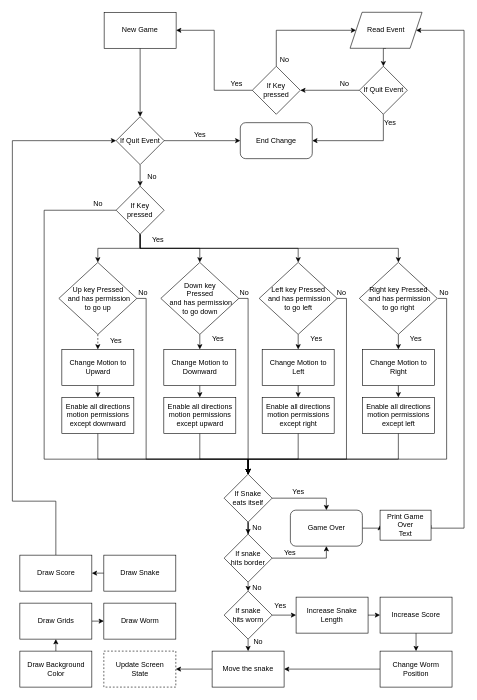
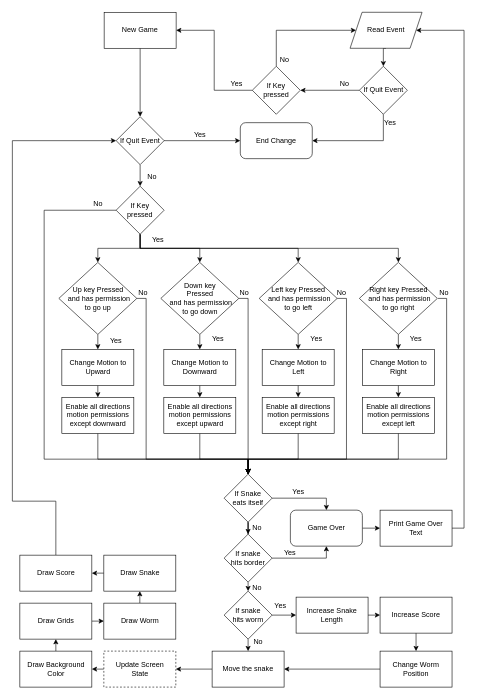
- <mxCell id="14" style="edgeStyle=orthogonalEdgeStyle;rounded=0;orthogonalLoop=1;jettySize=auto;html=1;exitX=0.5;exitY=1;exitDx=0;exitDy=0;entryX=0.5;entryY=0;entryDx=0;entryDy=0;dashed=1;" parent="1" source="16" target="18" edge="1"><mxGeometry relative="1" as="geometry" /></mxCell>
+ <mxCell id="14" style="edgeStyle=orthogonalEdgeStyle;rounded=0;orthogonalLoop=1;jettySize=auto;html=1;exitX=0.5;exitY=1;exitDx=0;exitDy=0;entryX=0.5;entryY=0;entryDx=0;entryDy=0;" parent="1" source="16" target="18" edge="1"><mxGeometry relative="1" as="geometry" /></mxCell>
- <mxCell id="62" value="Print Game Over&lt;br&gt;Text" style="rounded=0;whiteSpace=wrap;html=1;" parent="1" vertex="1"><mxGeometry x="633" y="850" width="85" height="50" as="geometry" /></mxCell>
+ <mxCell id="62" value="Print Game Over&lt;br&gt;Text" style="rounded=0;whiteSpace=wrap;html=1;" parent="1" vertex="1"><mxGeometry x="633" y="850" width="120" height="60" as="geometry" /></mxCell>
+ <mxCell id="71" style="edgeStyle=orthogonalEdgeStyle;rounded=0;orthogonalLoop=1;jettySize=auto;html=1;exitX=0.5;exitY=0;exitDx=0;exitDy=0;entryX=0.5;entryY=1;entryDx=0;entryDy=0;" parent="1" source="72" target="74" edge="1"><mxGeometry relative="1" as="geometry" /></mxCell>
+ <mxCell id="65" style="edgeStyle=orthogonalEdgeStyle;rounded=0;orthogonalLoop=1;jettySize=auto;html=1;exitX=0;exitY=0.5;exitDx=0;exitDy=0;entryX=1;entryY=0.5;entryDx=0;entryDy=0;" parent="1" source="66" target="68" edge="1"><mxGeometry relative="1" as="geometry" /></mxCell>
